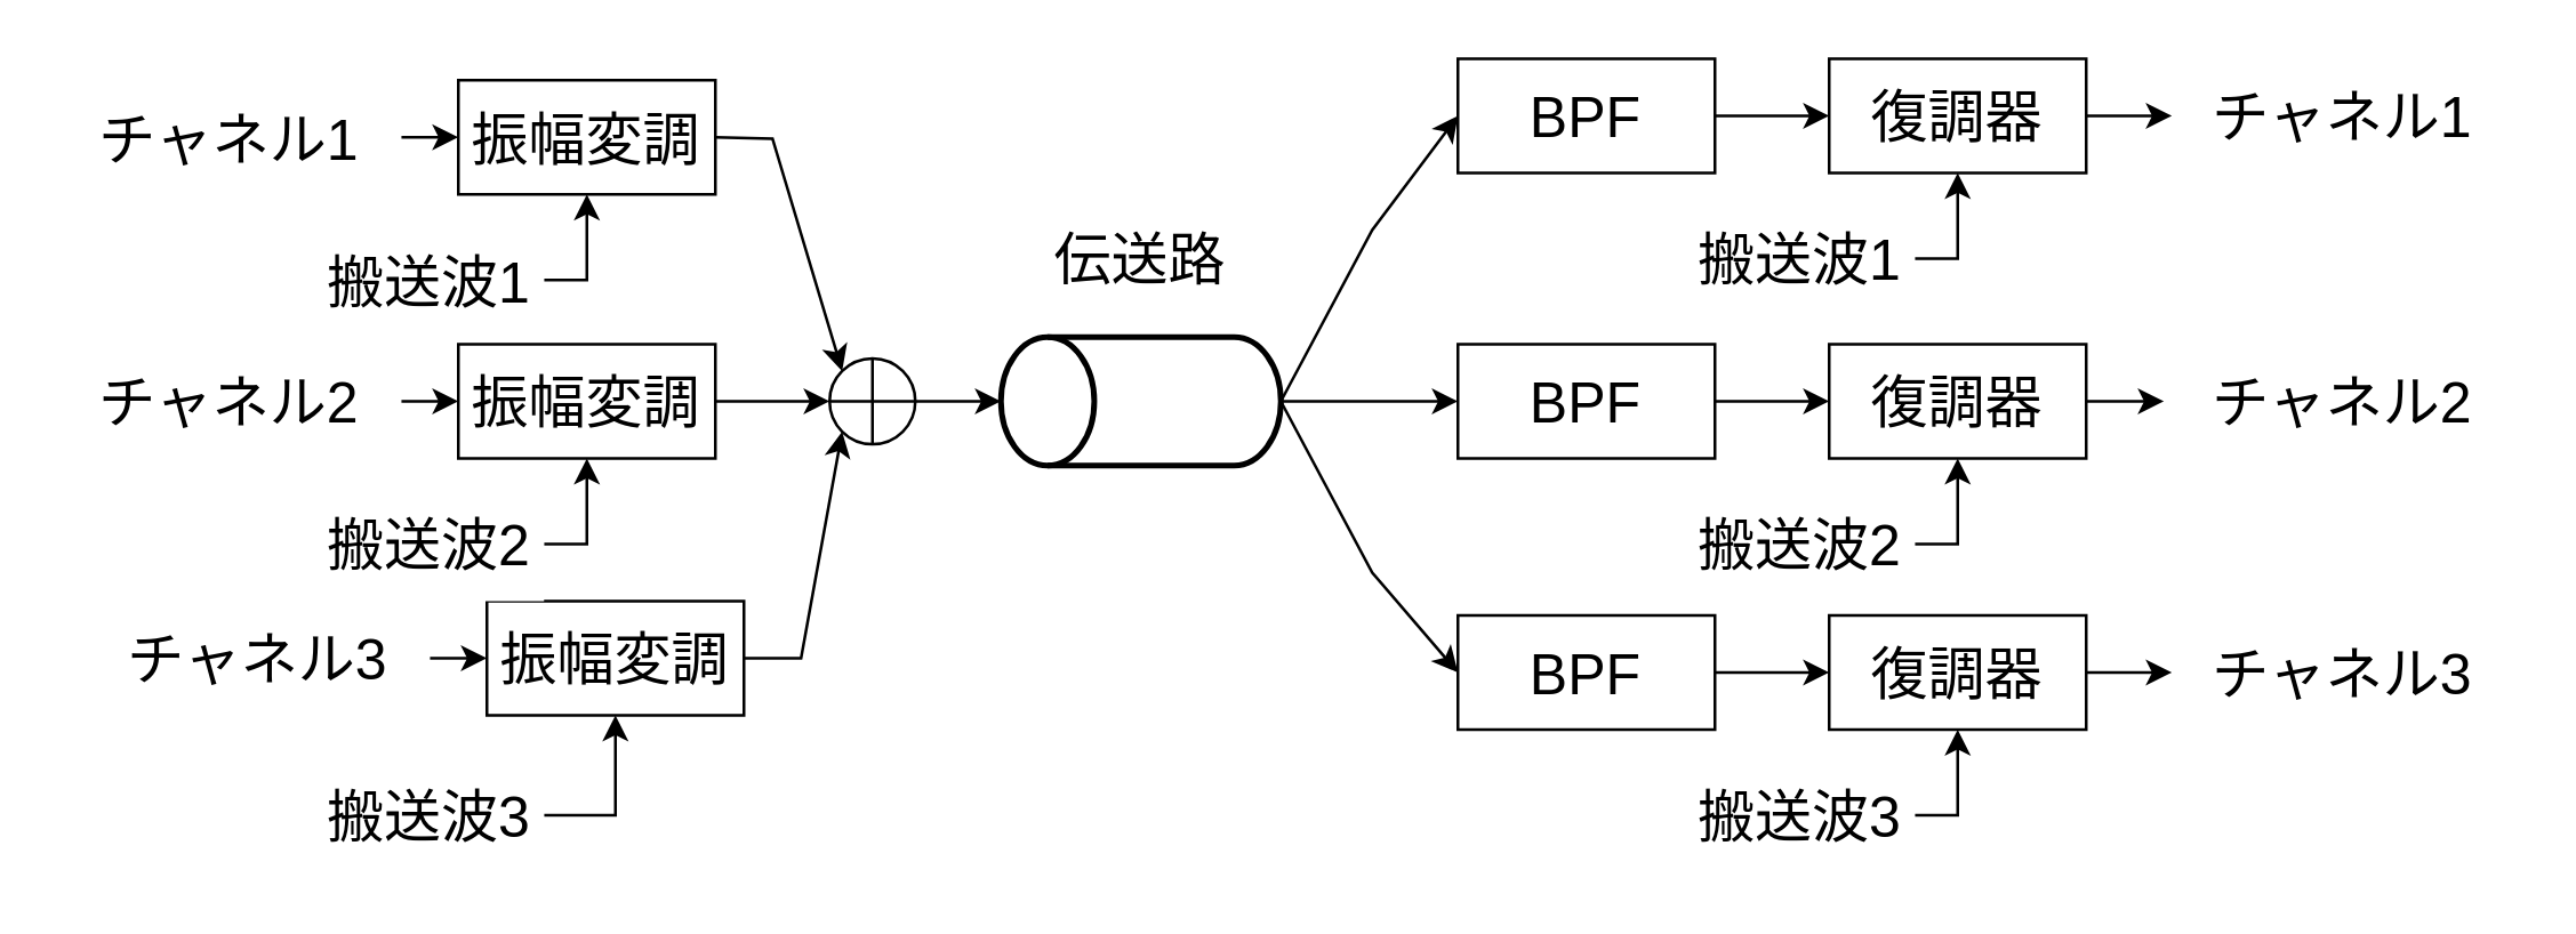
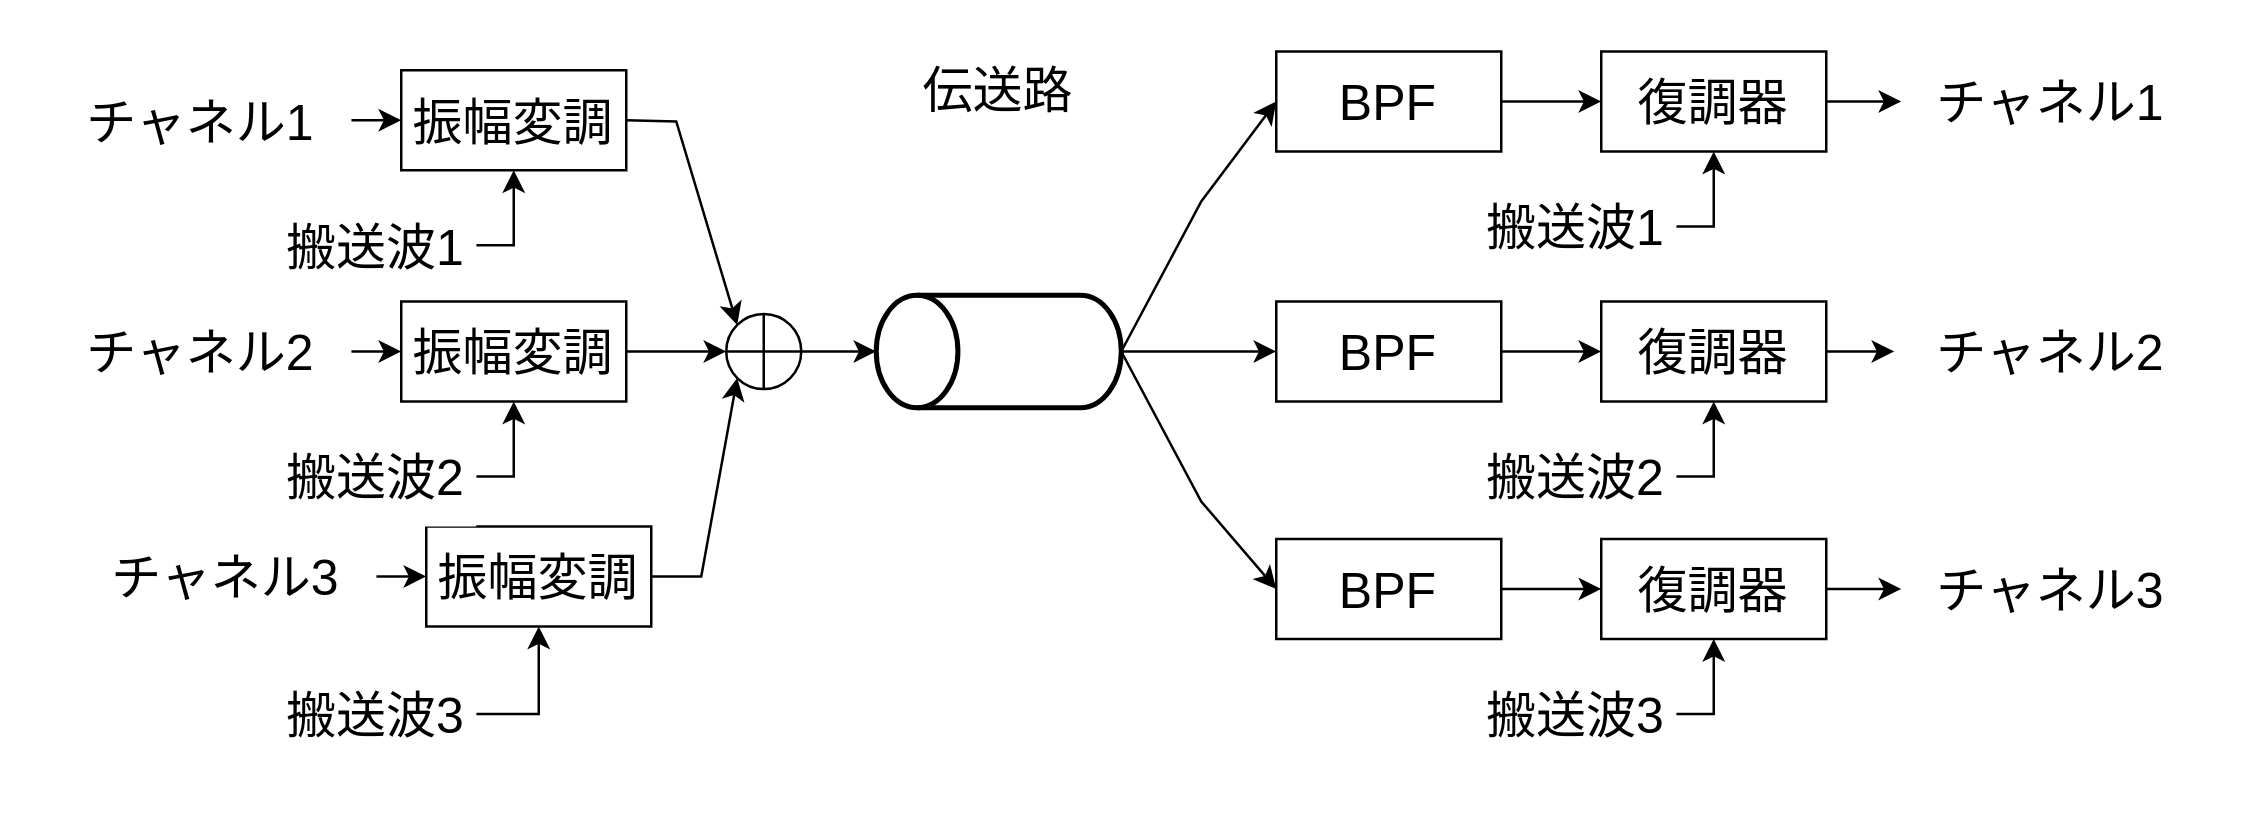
- <mxCell id="34" value="&lt;font style=&quot;font-size: 20px;&quot;&gt;伝送路&lt;/font&gt;" style="rounded=0;whiteSpace=wrap;html=1;strokeColor=none;" parent="1" vertex="1"><mxGeometry x="339" y="70" width="120" height="40" as="geometry" /></mxCell>
+ <mxCell id="34" value="&lt;font style=&quot;font-size: 20px;&quot;&gt;伝送路&lt;/font&gt;" style="rounded=0;whiteSpace=wrap;html=1;strokeColor=none;" parent="1" vertex="1"><mxGeometry x="339" y="15" width="120" height="40" as="geometry" /></mxCell>
